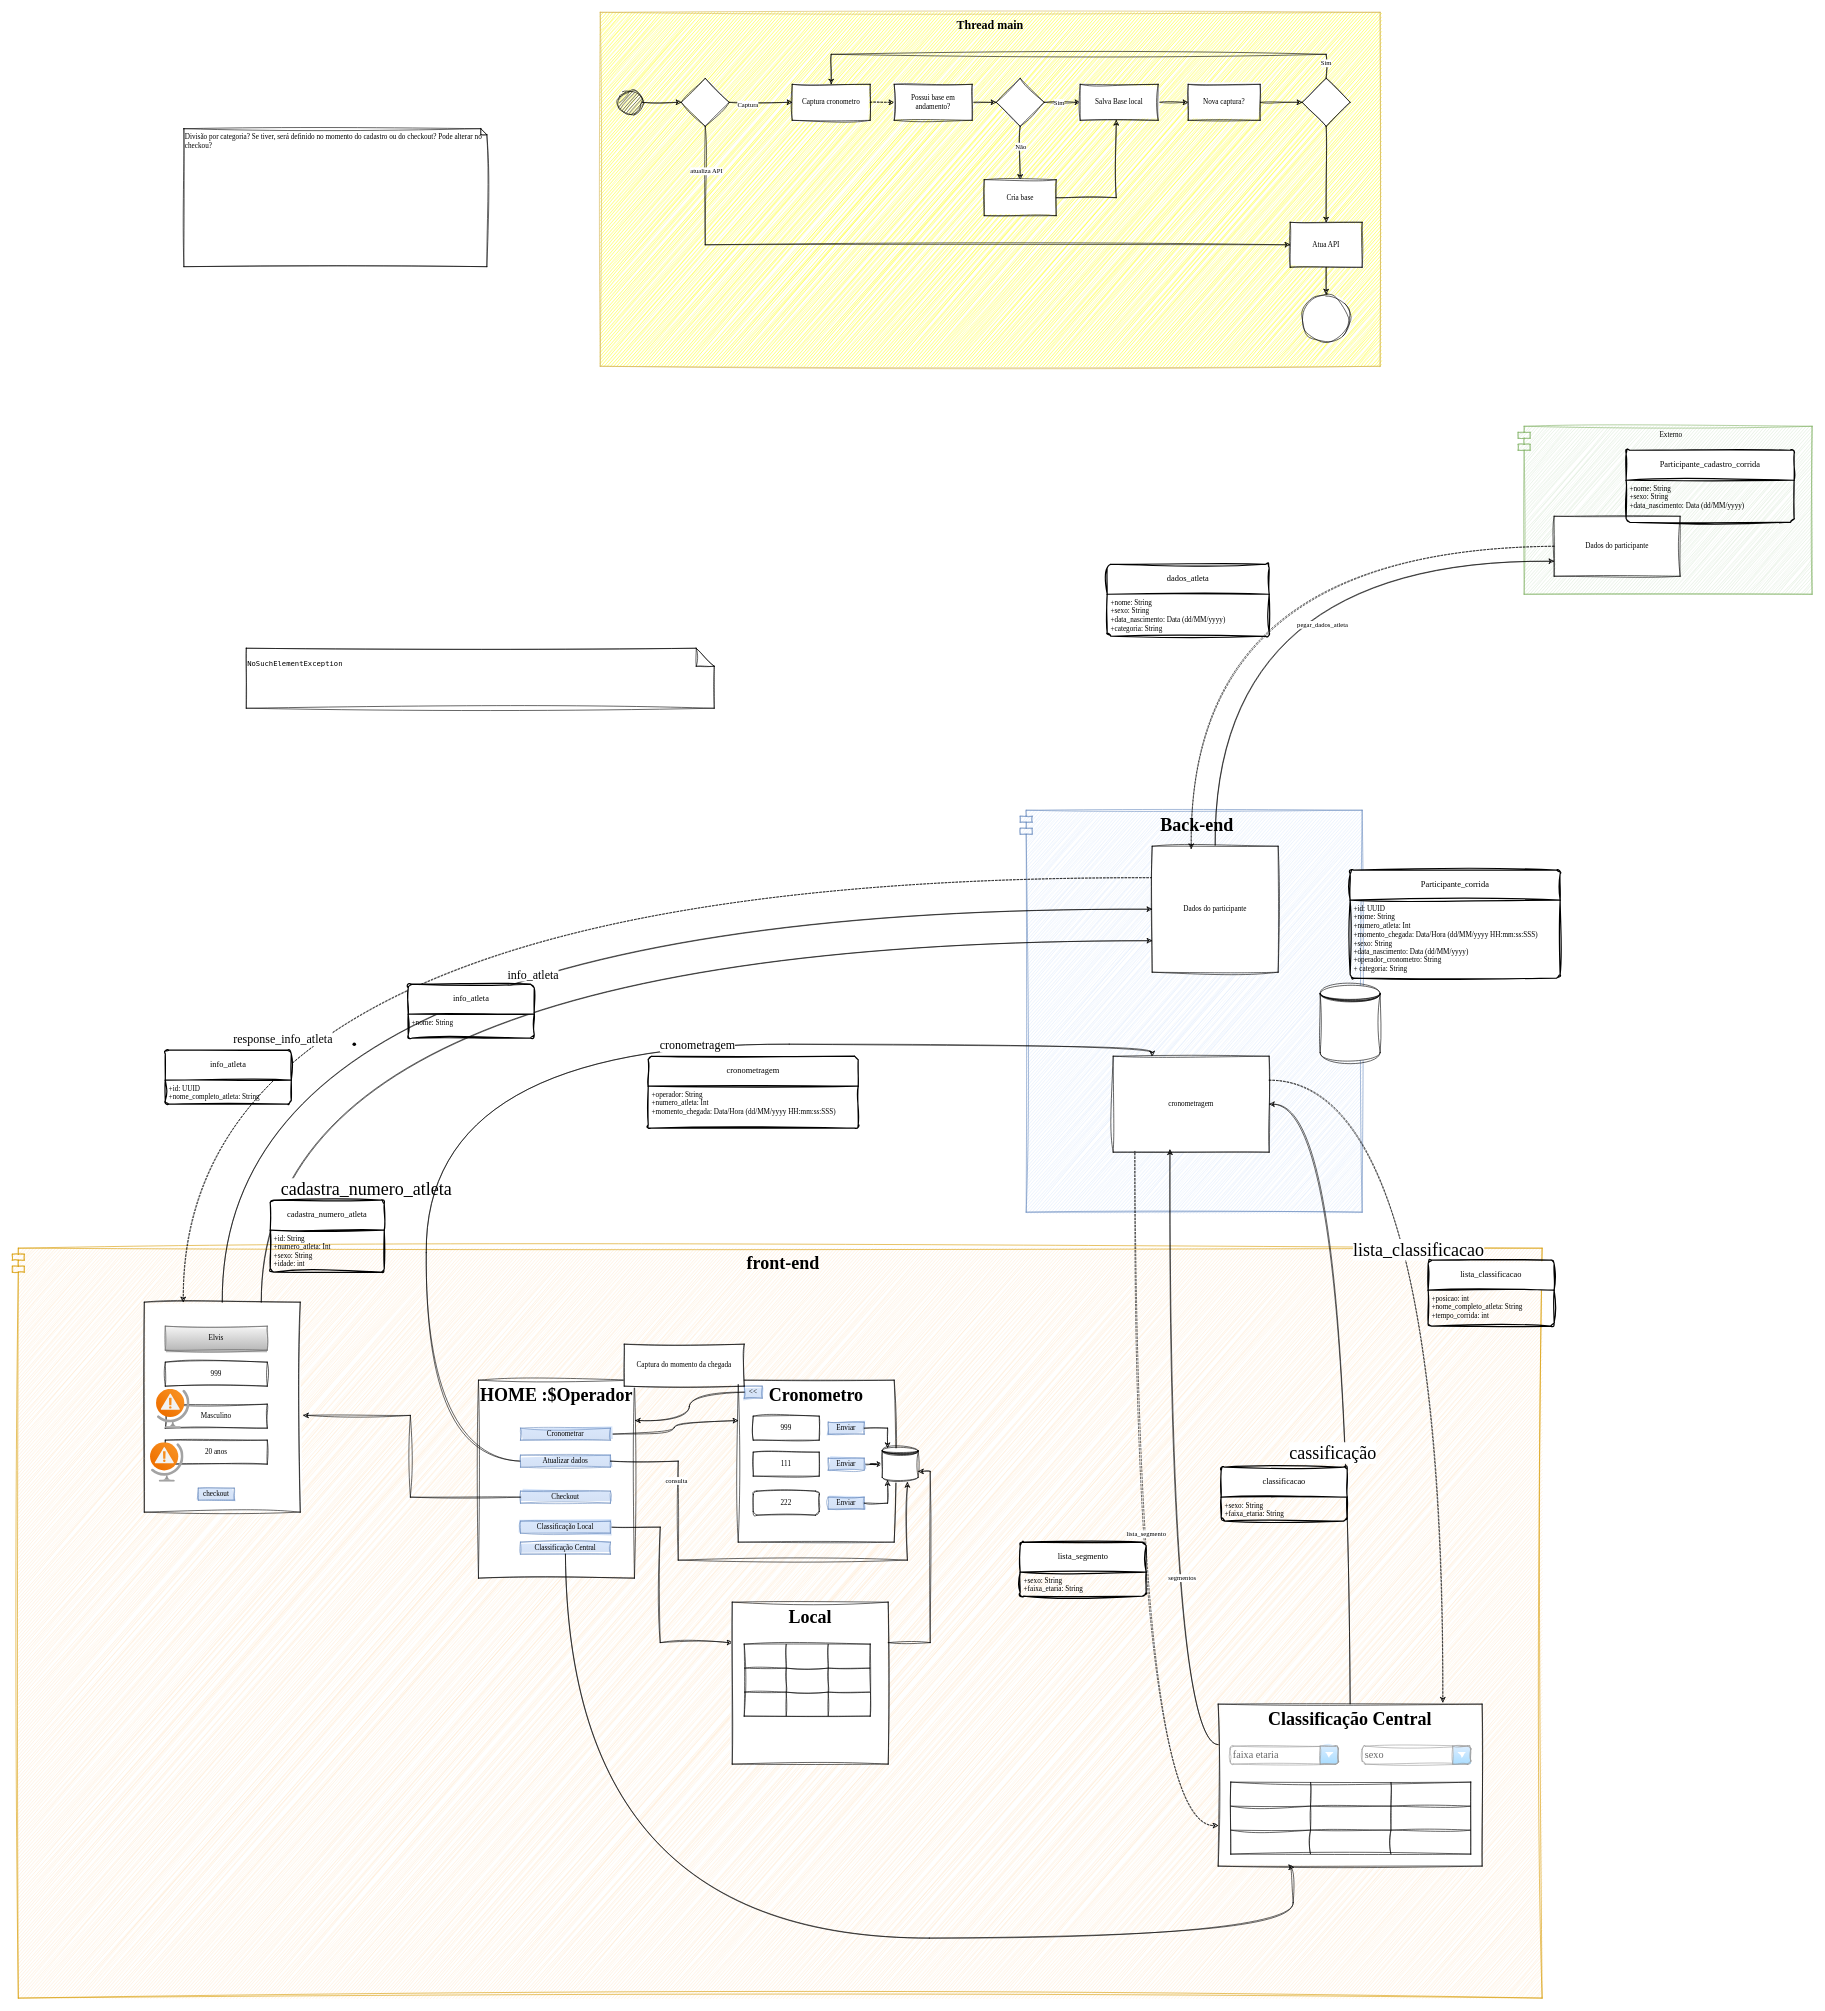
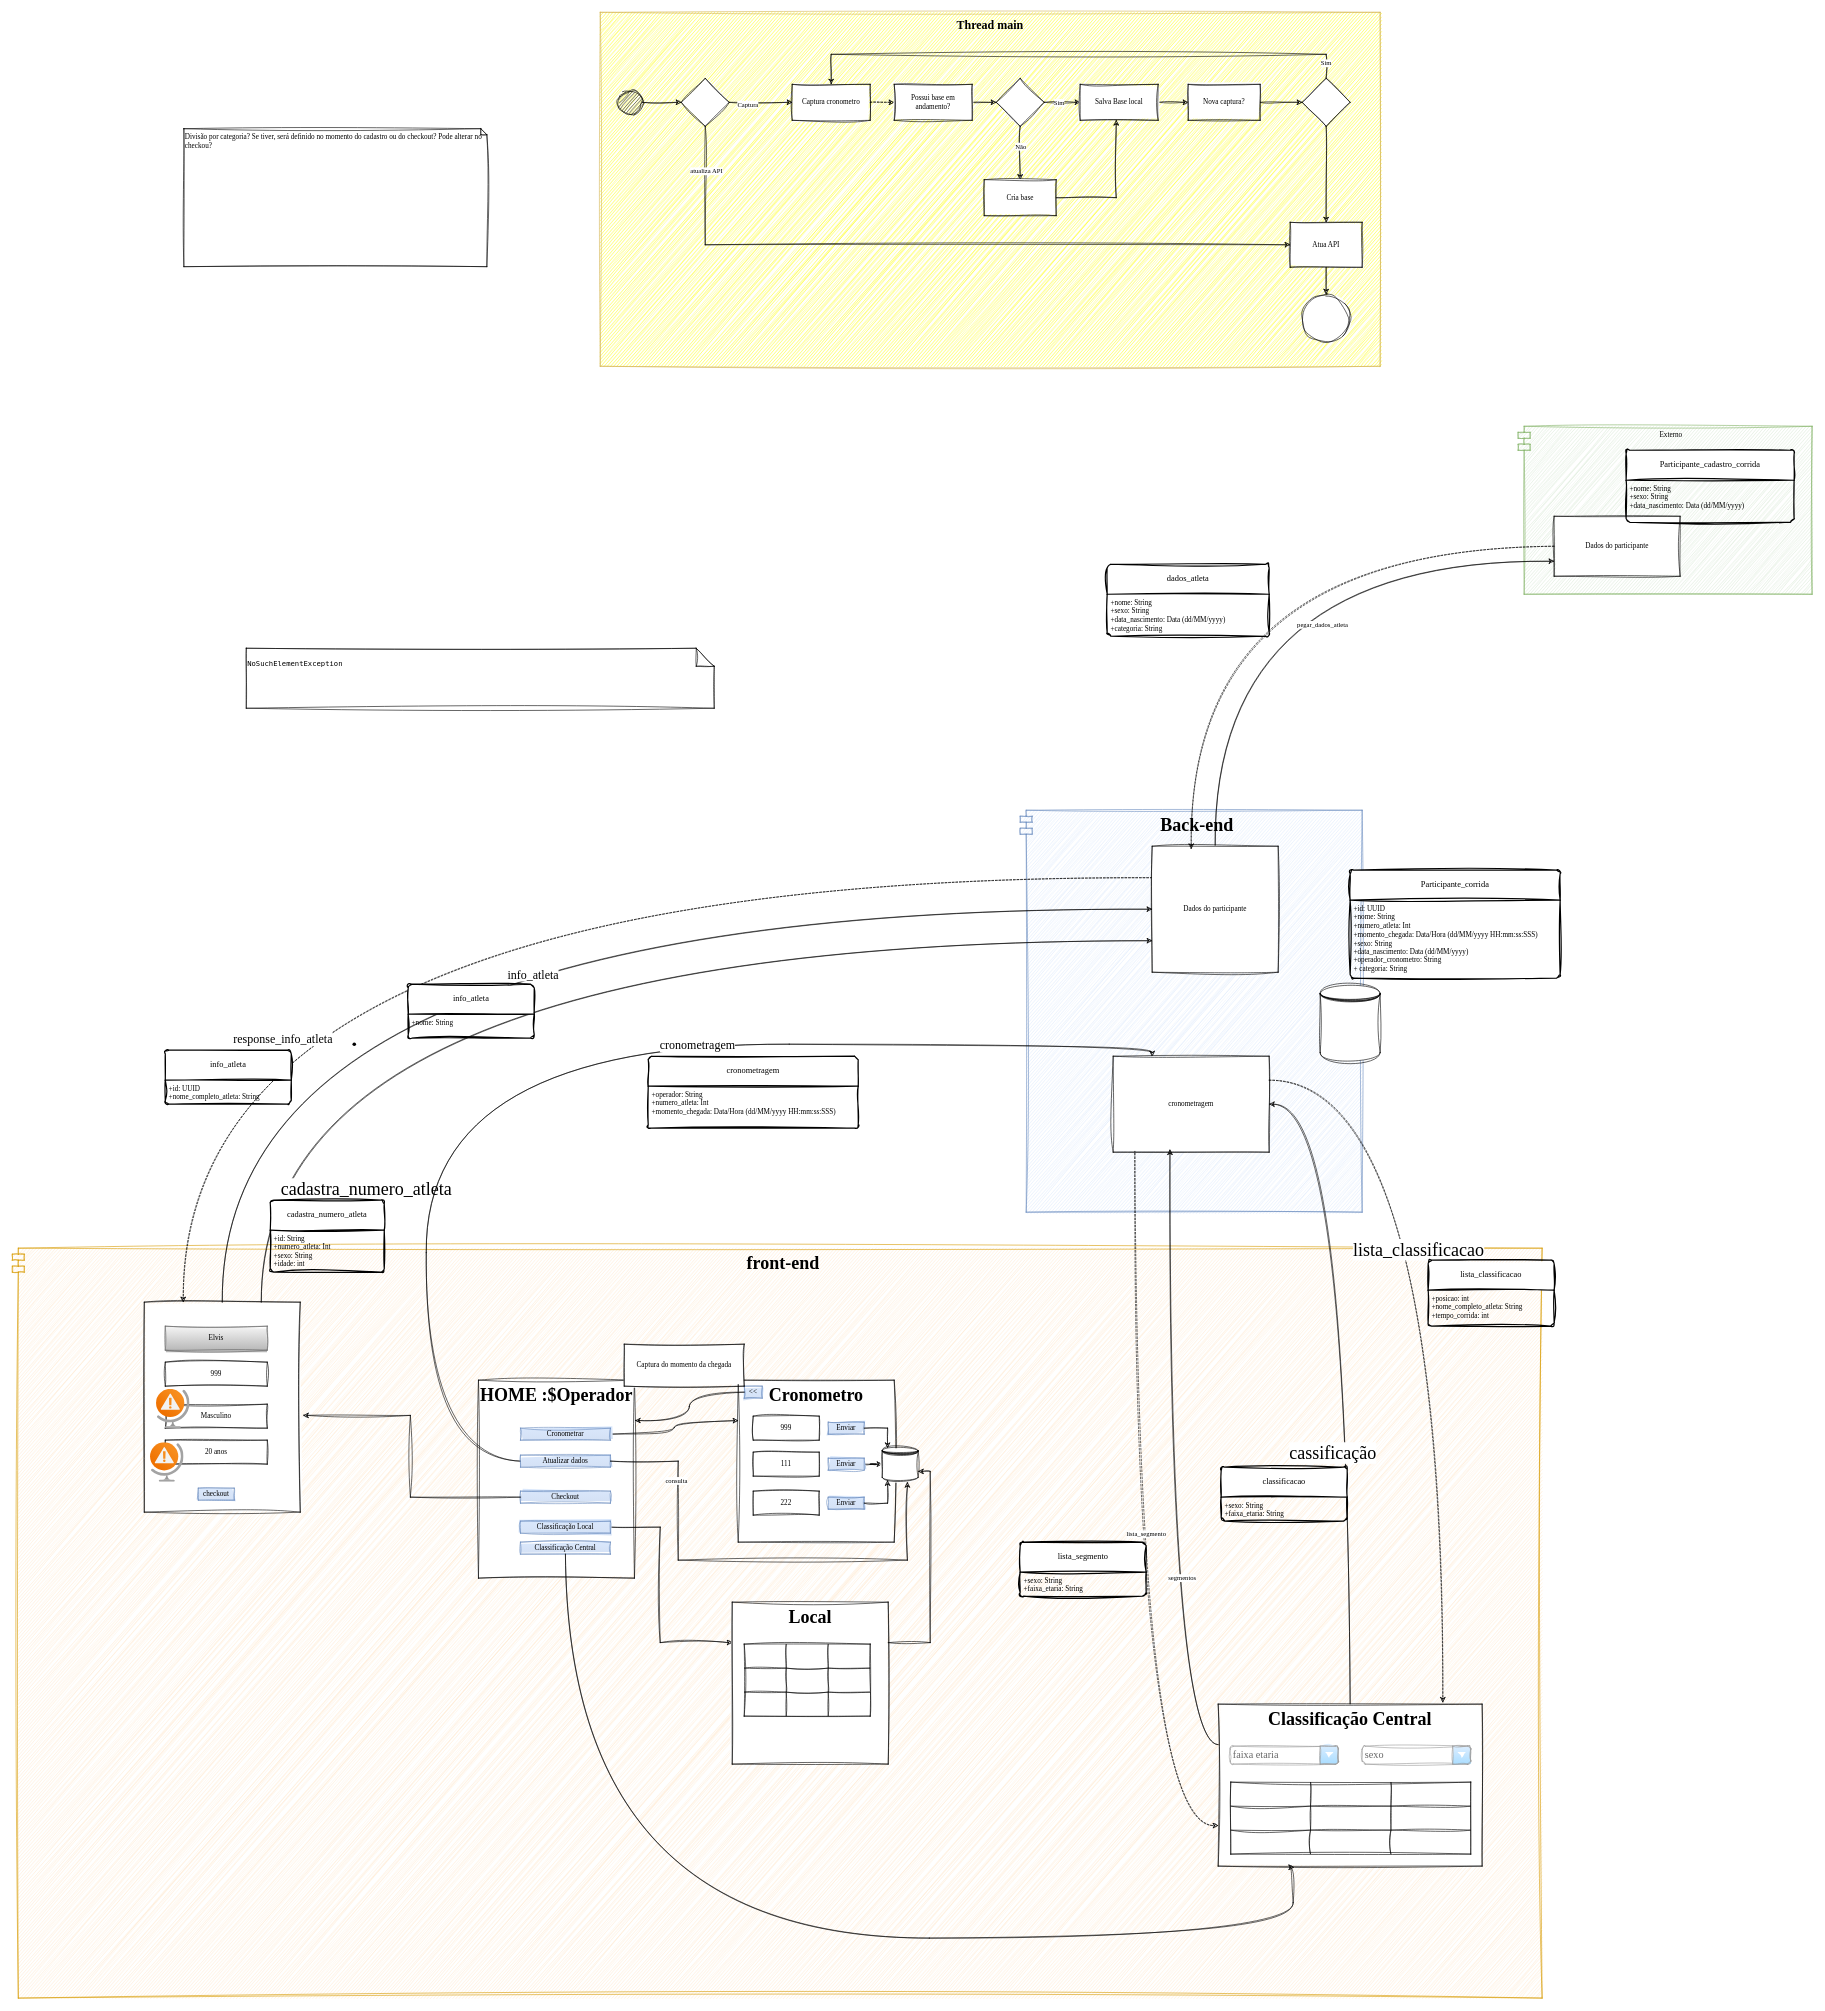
- <mxCell id="23" value="222" style="whiteSpace=wrap;html=1;sketch=1;hachureGap=4;jiggle=2;curveFitting=1;fontFamily=Architects Daughter;fontSource=https%3A%2F%2Ffonts.googleapis.com%2Fcss%3Ffamily%3DArchitects%2BDaughter;rounded=1;" parent="1" vertex="1"><mxGeometry x="1255" y="2485" width="110" height="40" as="geometry" /></mxCell>
+ <mxCell id="23" value="222" style="rounded=0;whiteSpace=wrap;html=1;sketch=1;hachureGap=4;jiggle=2;curveFitting=1;fontFamily=Architects Daughter;fontSource=https%3A%2F%2Ffonts.googleapis.com%2Fcss%3Ffamily%3DArchitects%2BDaughter;" parent="1" vertex="1"><mxGeometry x="1255" y="2485" width="110" height="40" as="geometry" /></mxCell>
